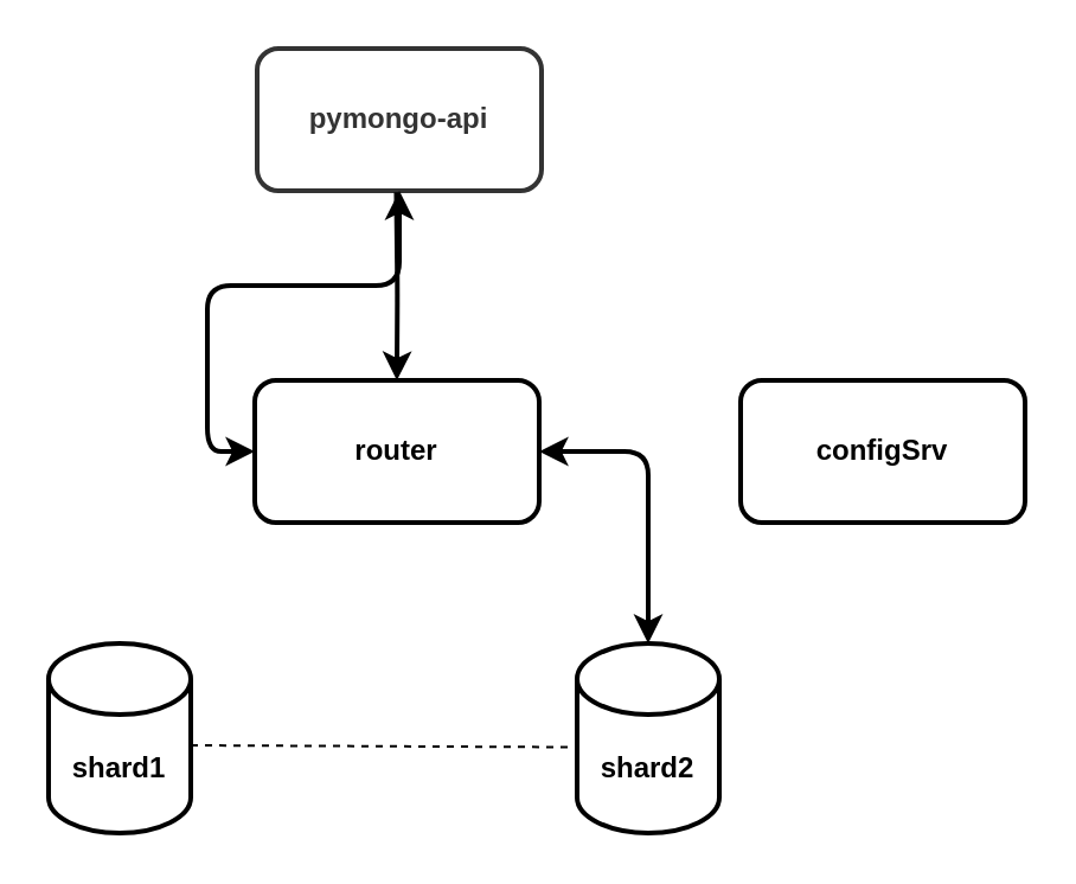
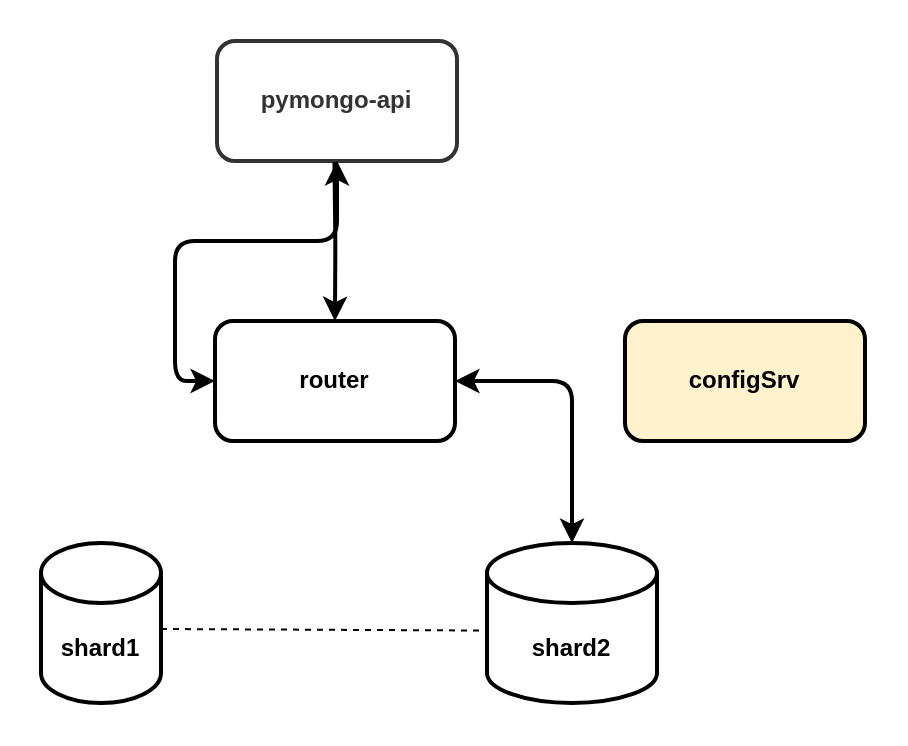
- <mxCell id="4" value="&lt;b&gt;configSrv&lt;/b&gt;" style="rounded=1;whiteSpace=wrap;html=1;strokeWidth=2;" parent="1" vertex="1"><mxGeometry x="312" y="160" width="120" height="60" as="geometry" /></mxCell>
+ <mxCell id="4" value="&lt;b&gt;configSrv&lt;/b&gt;" style="rounded=1;whiteSpace=wrap;html=1;strokeWidth=2;fillColor=#fff2cc;" parent="1" vertex="1"><mxGeometry x="312" y="160" width="120" height="60" as="geometry" /></mxCell>
- <mxCell id="7" value="&lt;b&gt;shard2&lt;/b&gt;" style="shape=cylinder3;whiteSpace=wrap;html=1;boundedLbl=1;backgroundOutline=1;size=15;strokeWidth=2;" parent="1" vertex="1"><mxGeometry x="243" y="271" width="60" height="80" as="geometry" /></mxCell>
+ <mxCell id="7" value="&lt;b&gt;shard2&lt;/b&gt;" style="shape=cylinder3;whiteSpace=wrap;html=1;boundedLbl=1;backgroundOutline=1;size=15;strokeWidth=2;" parent="1" vertex="1"><mxGeometry x="243" y="271" width="85" height="80" as="geometry" /></mxCell>
